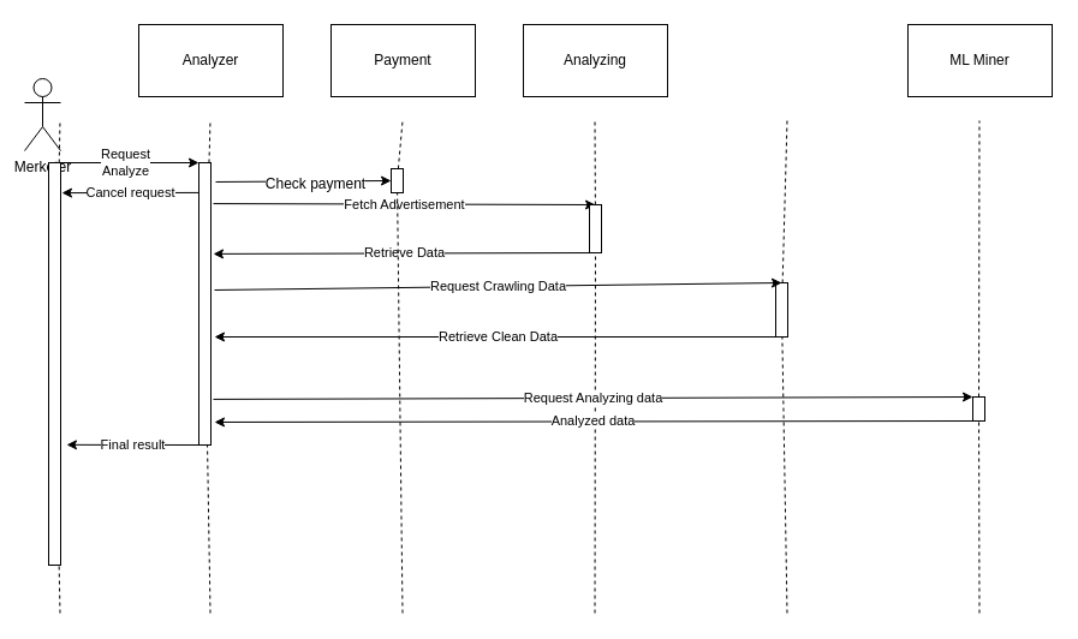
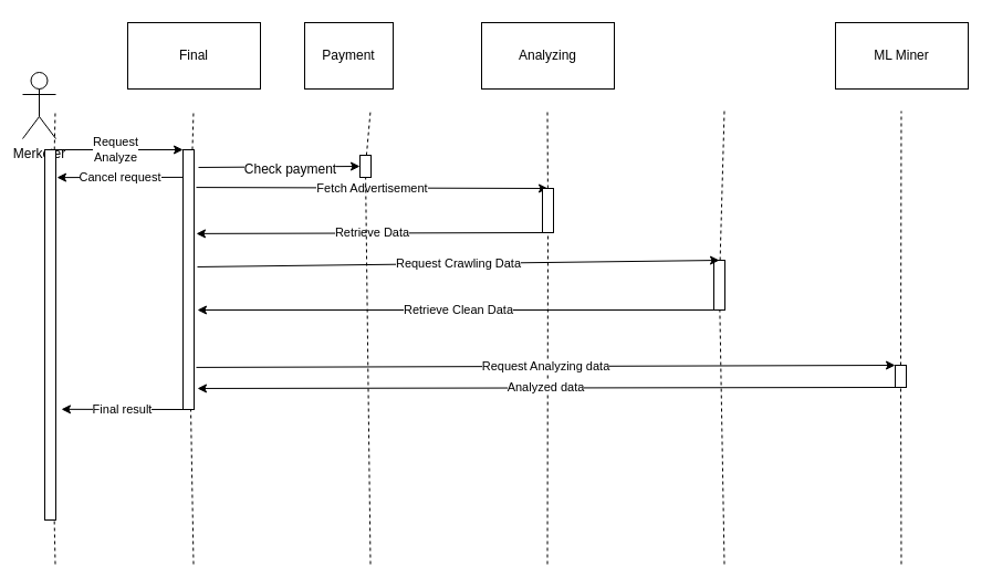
- <mxCell id="6" value="Analyzer" style="rounded=0;whiteSpace=wrap;html=1;" parent="1" vertex="1"><mxGeometry x="115" y="20" width="120" height="60" as="geometry" /></mxCell>
+ <mxCell id="6" value="Final" style="rounded=0;whiteSpace=wrap;html=1;" parent="1" vertex="1"><mxGeometry x="115" y="20" width="120" height="60" as="geometry" /></mxCell>
- <mxCell id="31" value="Payment" style="rounded=0;whiteSpace=wrap;html=1;" parent="1" vertex="1"><mxGeometry x="275" y="20" width="120" height="60" as="geometry" /></mxCell>
+ <mxCell id="31" value="Payment" style="rounded=0;whiteSpace=wrap;html=1;" parent="1" vertex="1"><mxGeometry x="275" y="20" width="80" height="60" as="geometry" /></mxCell>
